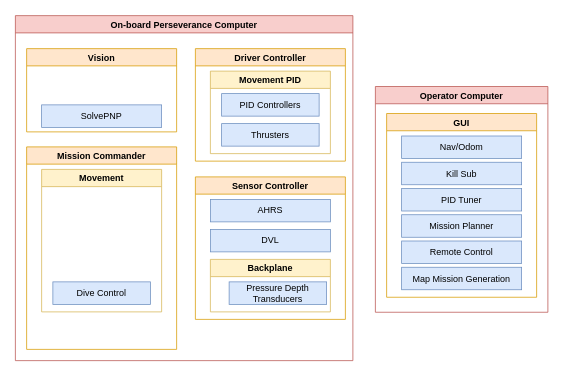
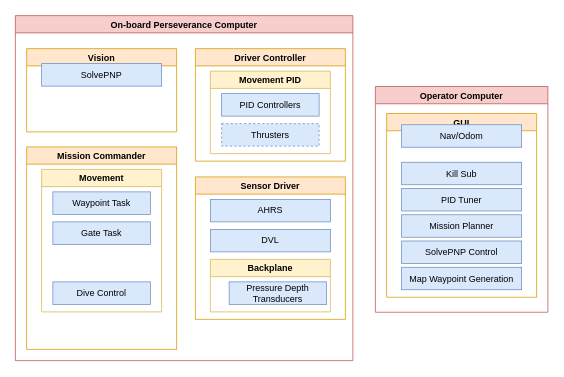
- <mxCell id="14" value="SolvePNP" style="rounded=0;whiteSpace=wrap;html=1;fillColor=#dae8fc;strokeColor=#6c8ebf;" vertex="1" parent="13"><mxGeometry x="20" y="75" width="160" height="30" as="geometry" /></mxCell>
+ <mxCell id="14" value="SolvePNP" style="rounded=0;whiteSpace=wrap;html=1;fillColor=#dae8fc;strokeColor=#6c8ebf;" vertex="1" parent="13"><mxGeometry x="20" y="20" width="160" height="30" as="geometry" /></mxCell>
- <mxCell id="18" value="Thrusters" style="rounded=0;whiteSpace=wrap;html=1;fillColor=#dae8fc;strokeColor=#6c8ebf;" vertex="1" parent="16"><mxGeometry x="15" y="70" width="130" height="30" as="geometry" /></mxCell>
+ <mxCell id="18" value="Thrusters" style="rounded=0;whiteSpace=wrap;html=1;fillColor=#dae8fc;strokeColor=#6c8ebf;dashed=1;" vertex="1" parent="16"><mxGeometry x="15" y="70" width="130" height="30" as="geometry" /></mxCell>
- <mxCell id="21" value="Nav/Odom" style="rounded=0;whiteSpace=wrap;html=1;fillColor=#dae8fc;strokeColor=#6c8ebf;" vertex="1" parent="20"><mxGeometry x="20" y="30" width="160" height="30" as="geometry" /></mxCell>
+ <mxCell id="21" value="Nav/Odom" style="rounded=0;whiteSpace=wrap;html=1;fillColor=#dae8fc;strokeColor=#6c8ebf;" vertex="1" parent="20"><mxGeometry x="20" y="15" width="160" height="30" as="geometry" /></mxCell>
- <mxCell id="3" value="Sensor Controller" style="swimlane;fillColor=#ffe6cc;strokeColor=#d79b00;" vertex="1" parent="2"><mxGeometry x="240" y="215" width="200" height="190" as="geometry" /></mxCell>
+ <mxCell id="3" value="Sensor Driver" style="swimlane;fillColor=#ffe6cc;strokeColor=#d79b00;" vertex="1" parent="2"><mxGeometry x="240" y="215" width="200" height="190" as="geometry" /></mxCell>
+ <mxCell id="10" value="Waypoint Task" style="rounded=0;whiteSpace=wrap;html=1;fillColor=#dae8fc;strokeColor=#6c8ebf;" vertex="1" parent="9"><mxGeometry x="15" y="30" width="130" height="30" as="geometry" /></mxCell>
+ <mxCell id="11" value="Gate Task" style="rounded=0;whiteSpace=wrap;html=1;fillColor=#dae8fc;strokeColor=#6c8ebf;" vertex="1" parent="9"><mxGeometry x="15" y="70" width="130" height="30" as="geometry" /></mxCell>
- <mxCell id="25" value="Remote Control" style="rounded=0;whiteSpace=wrap;html=1;fillColor=#dae8fc;strokeColor=#6c8ebf;" vertex="1" parent="20"><mxGeometry x="20" y="170" width="160" height="30" as="geometry" /></mxCell>
+ <mxCell id="25" value="SolvePNP Control" style="rounded=0;whiteSpace=wrap;html=1;fillColor=#dae8fc;strokeColor=#6c8ebf;" vertex="1" parent="20"><mxGeometry x="20" y="170" width="160" height="30" as="geometry" /></mxCell>
- <mxCell id="26" value="Map Mission Generation" style="rounded=0;whiteSpace=wrap;html=1;fillColor=#dae8fc;strokeColor=#6c8ebf;" vertex="1" parent="20"><mxGeometry x="20" y="205" width="160" height="30" as="geometry" /></mxCell>
+ <mxCell id="26" value="Map Waypoint Generation" style="rounded=0;whiteSpace=wrap;html=1;fillColor=#dae8fc;strokeColor=#6c8ebf;" vertex="1" parent="20"><mxGeometry x="20" y="205" width="160" height="30" as="geometry" /></mxCell>
